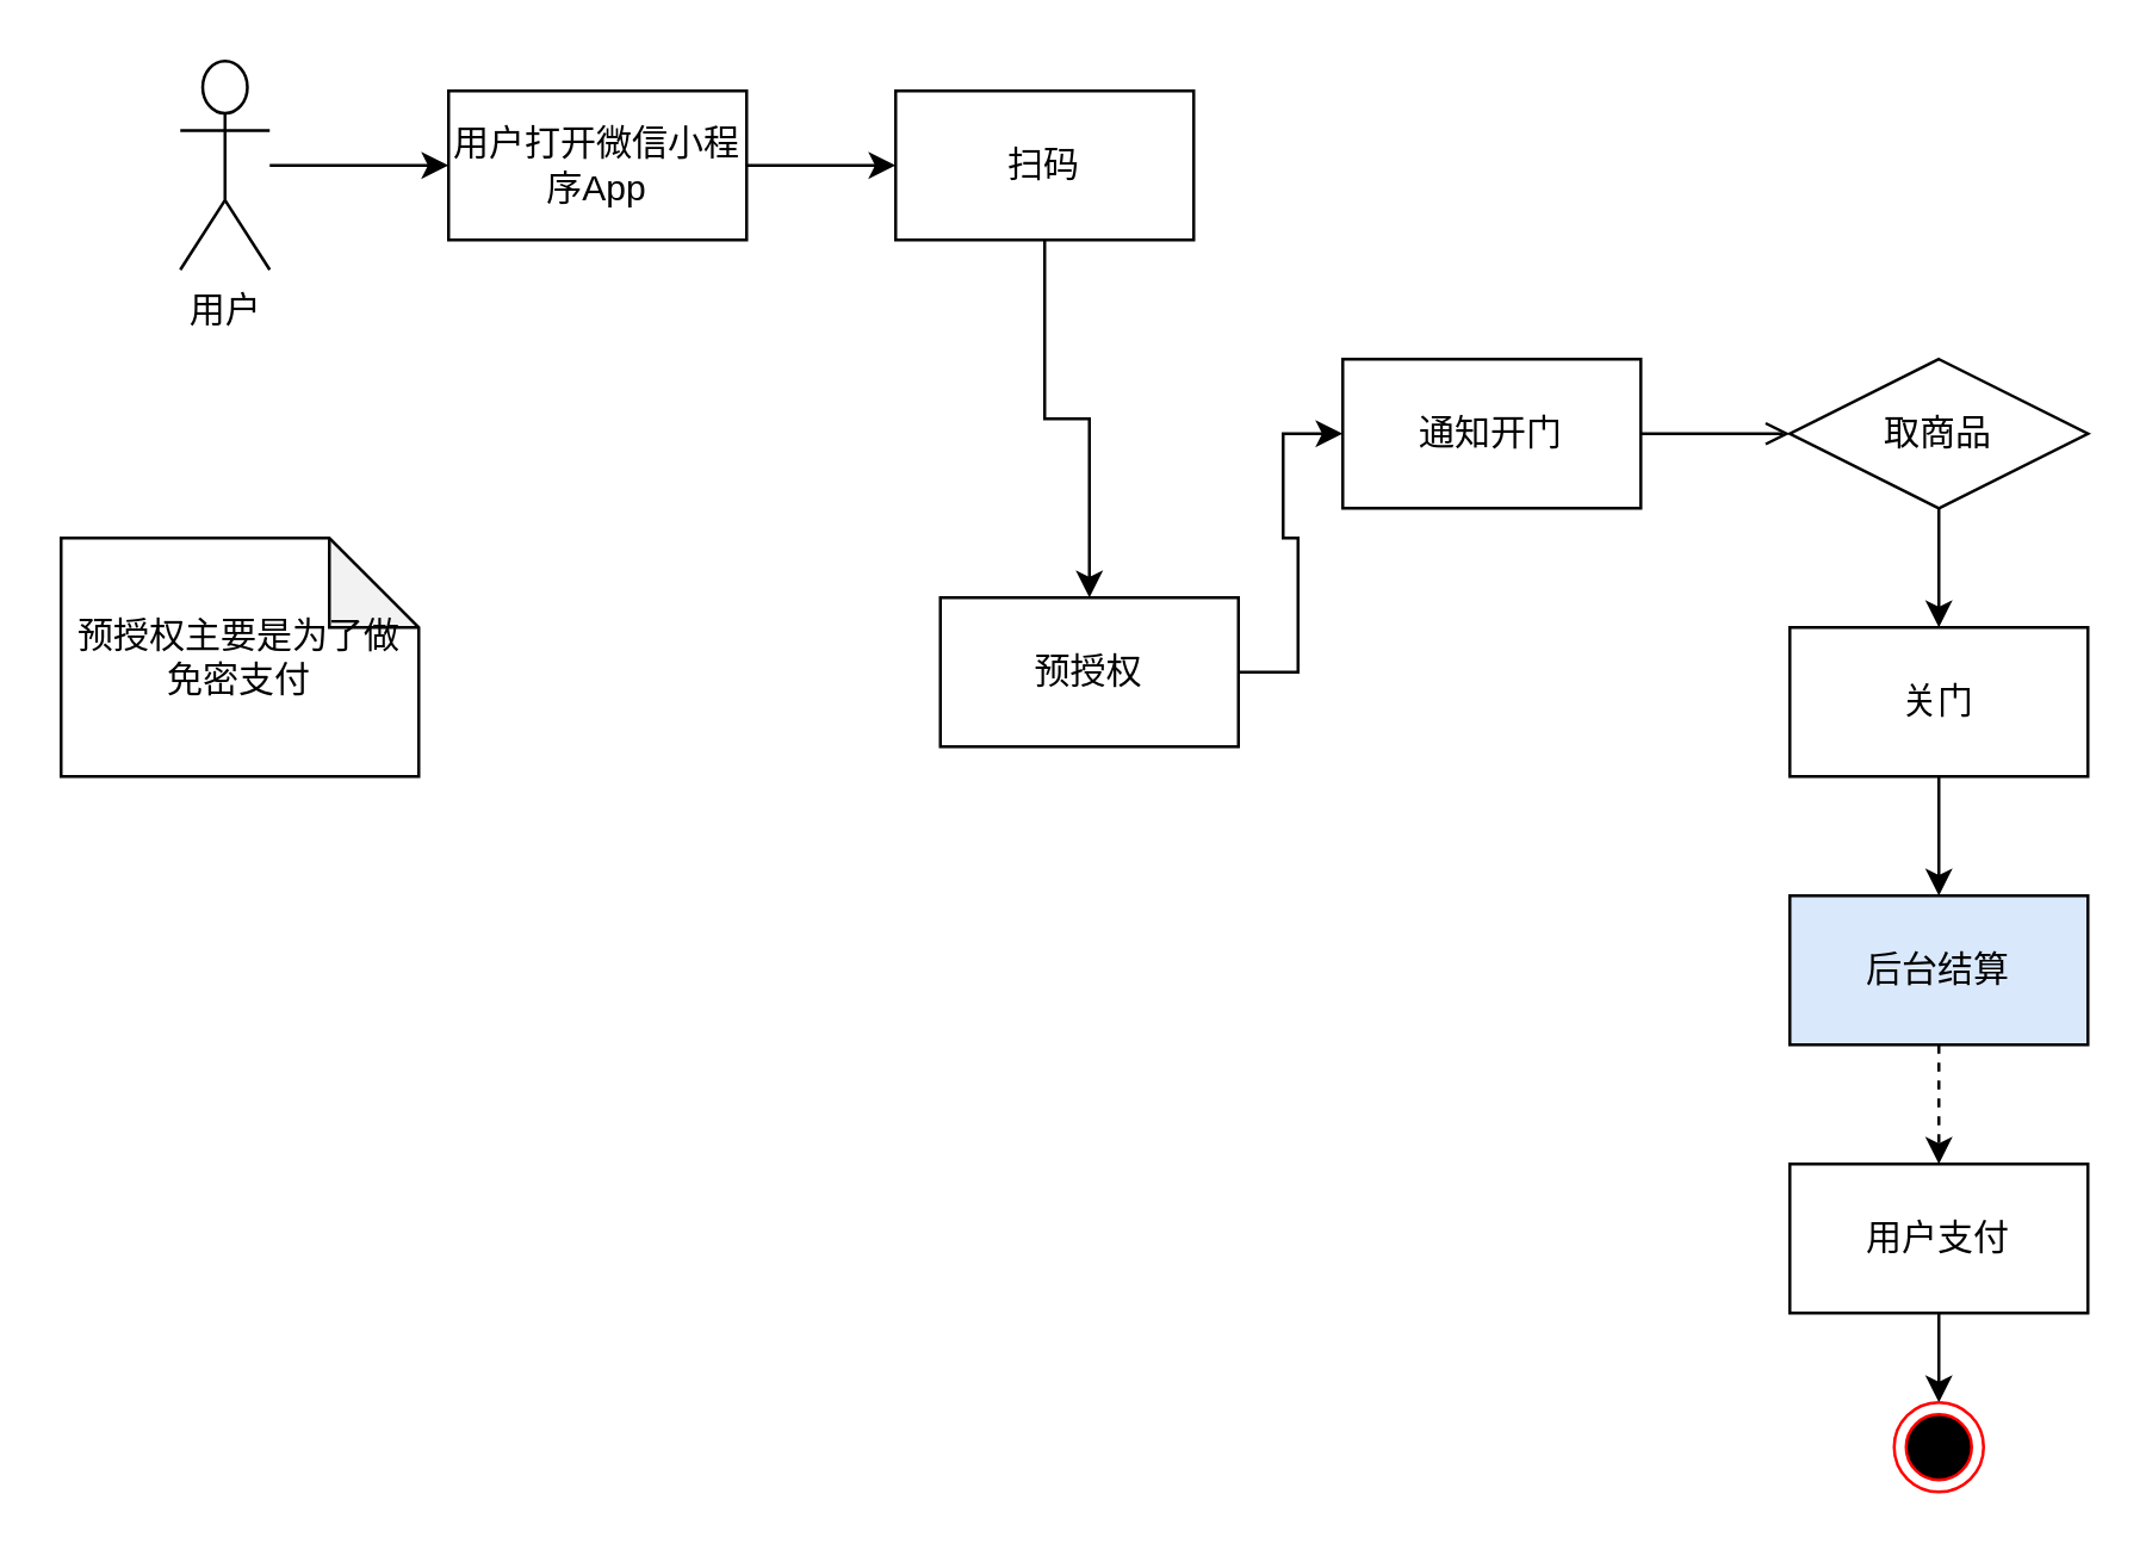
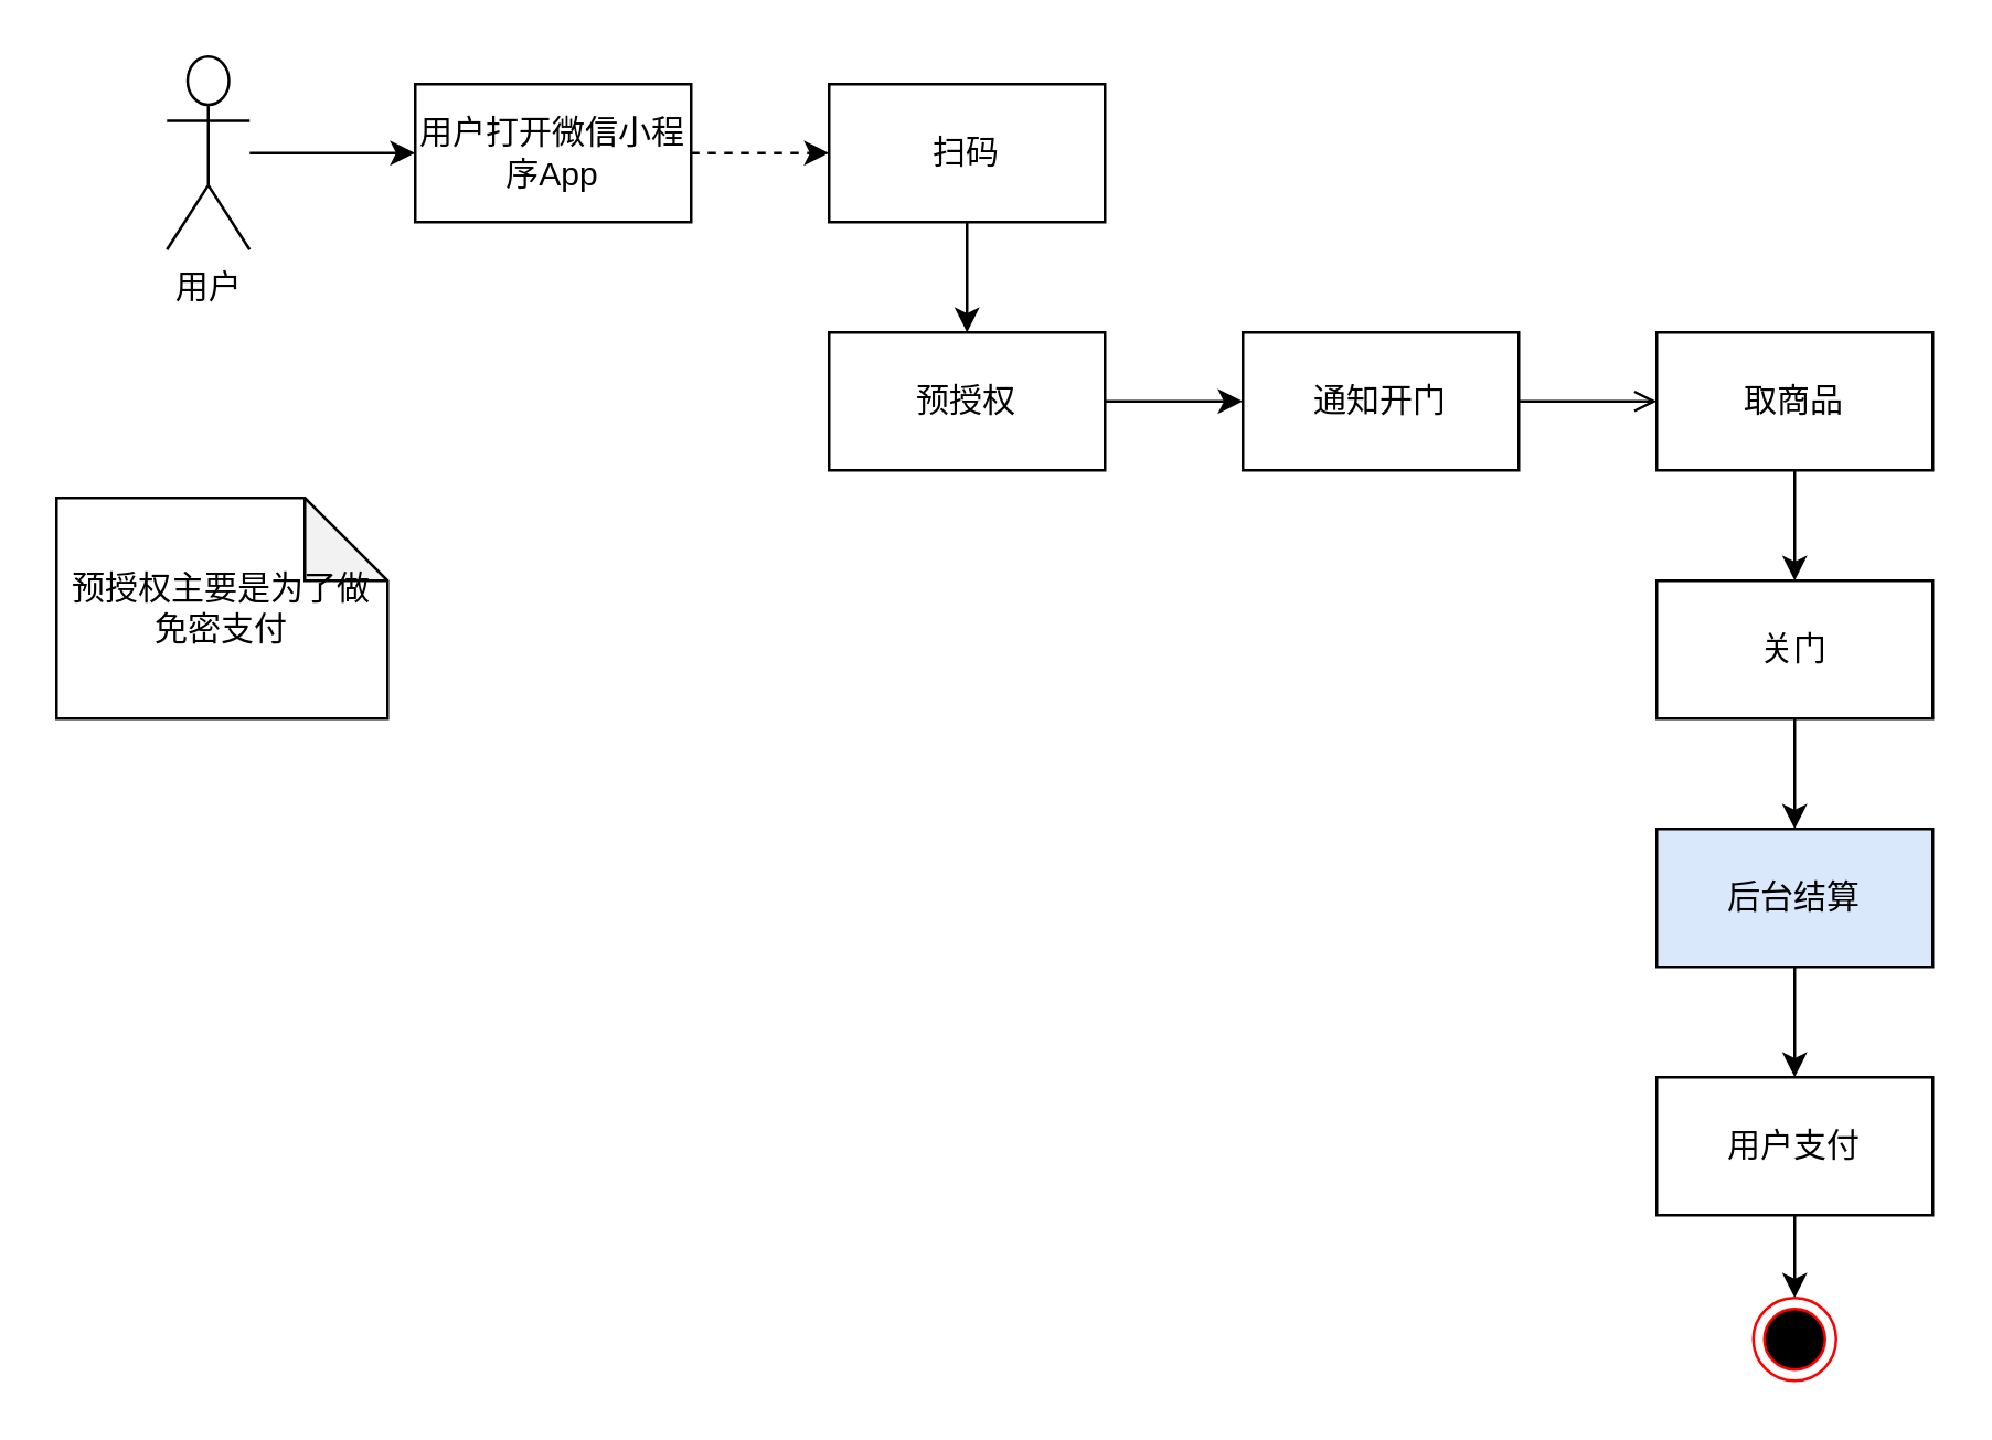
- <mxCell id="2" style="edgeStyle=orthogonalEdgeStyle;rounded=0;orthogonalLoop=1;jettySize=auto;html=1;entryX=0;entryY=0.5;entryDx=0;entryDy=0;" edge="1" parent="1" source="3" target="7"><mxGeometry relative="1" as="geometry" /></mxCell>
+ <mxCell id="2" style="edgeStyle=orthogonalEdgeStyle;rounded=0;orthogonalLoop=1;jettySize=auto;html=1;entryX=0;entryY=0.5;entryDx=0;entryDy=0;dashed=1;" edge="1" parent="1" source="3" target="7"><mxGeometry relative="1" as="geometry" /></mxCell>
- <mxCell id="13" value="取商品" style="rhombus;whiteSpace=wrap;html=1;" vertex="1" parent="1"><mxGeometry x="600" y="120" width="100" height="50" as="geometry" /></mxCell>
+ <mxCell id="13" value="取商品" style="rounded=0;whiteSpace=wrap;html=1;" vertex="1" parent="1"><mxGeometry x="600" y="120" width="100" height="50" as="geometry" /></mxCell>
- <mxCell id="9" value="预授权" style="rounded=0;whiteSpace=wrap;html=1;" vertex="1" parent="1"><mxGeometry x="315" y="200" width="100" height="50" as="geometry" /></mxCell>
+ <mxCell id="9" value="预授权" style="rounded=0;whiteSpace=wrap;html=1;" vertex="1" parent="1"><mxGeometry x="300" y="120" width="100" height="50" as="geometry" /></mxCell>
- <mxCell id="16" style="edgeStyle=orthogonalEdgeStyle;rounded=0;orthogonalLoop=1;jettySize=auto;html=1;entryX=0.5;entryY=0;entryDx=0;entryDy=0;dashed=1;" edge="1" parent="1" source="17" target="19"><mxGeometry relative="1" as="geometry" /></mxCell>
+ <mxCell id="16" style="edgeStyle=orthogonalEdgeStyle;rounded=0;orthogonalLoop=1;jettySize=auto;html=1;entryX=0.5;entryY=0;entryDx=0;entryDy=0;" edge="1" parent="1" source="17" target="19"><mxGeometry relative="1" as="geometry" /></mxCell>
